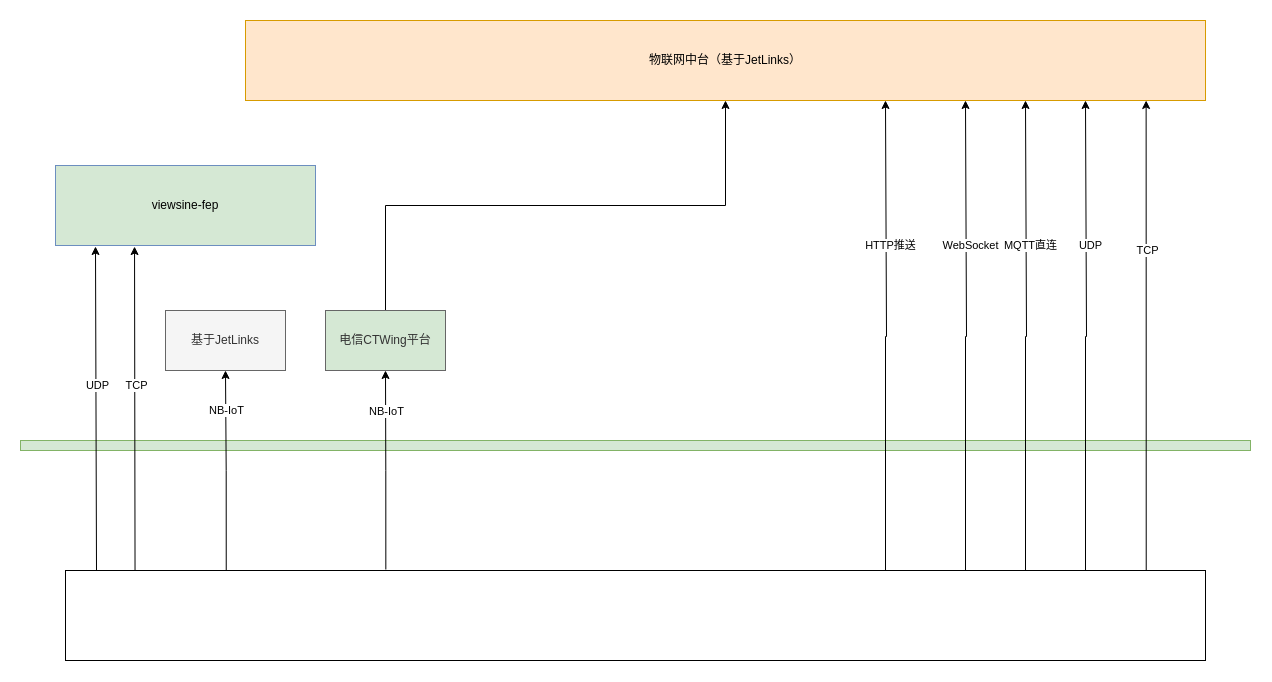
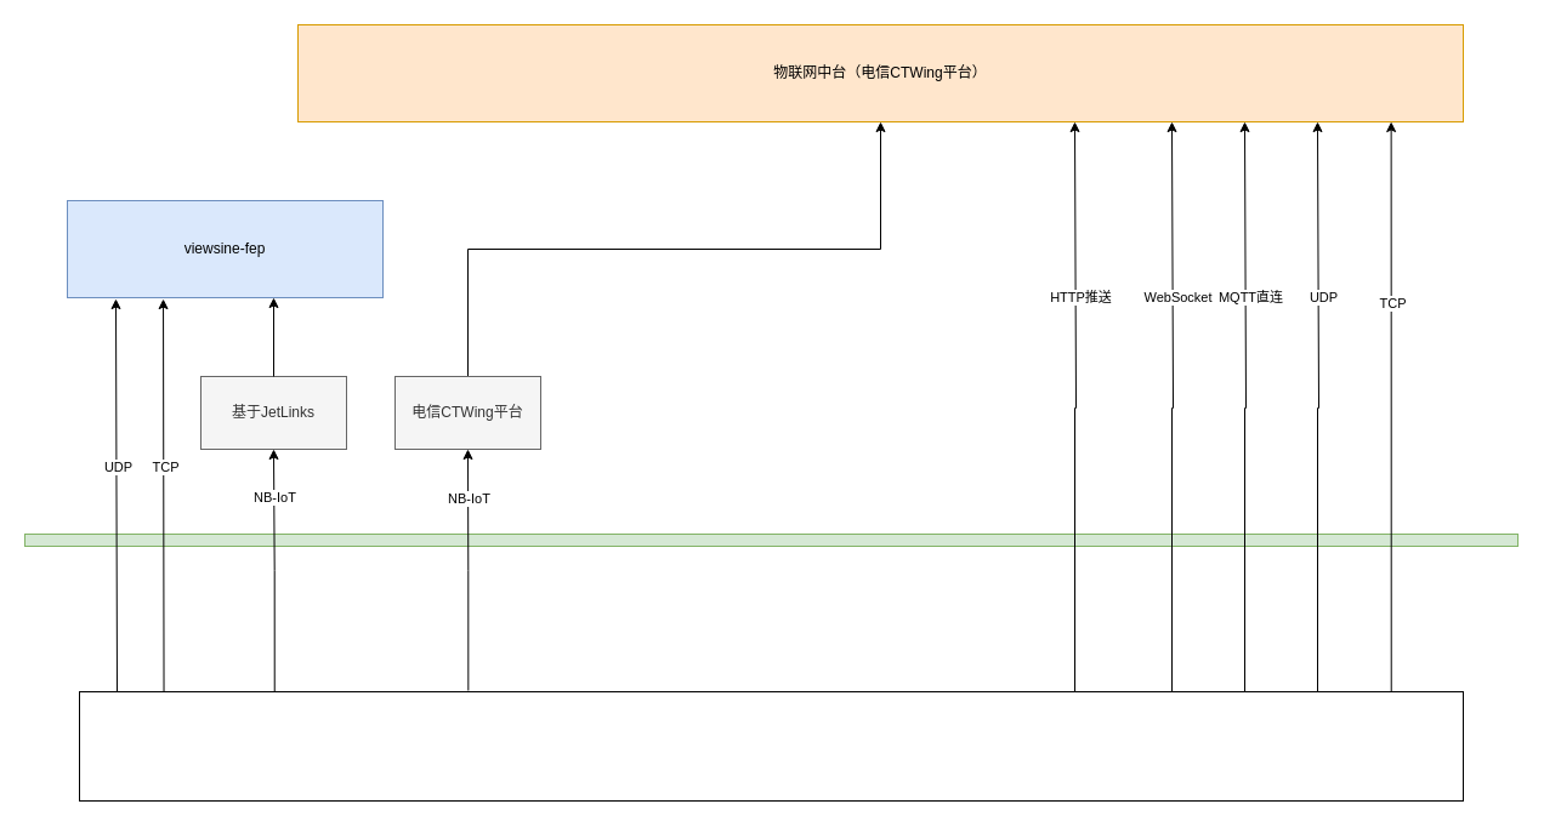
- <mxCell id="13" value="物联网中台（基于JetLinks）" style="rounded=0;whiteSpace=wrap;html=1;fillColor=#ffe6cc;strokeColor=#d79b00;" vertex="1" parent="1"><mxGeometry x="245" y="20" width="960" height="80" as="geometry" /></mxCell>
+ <mxCell id="13" value="物联网中台（电信CTWing平台）" style="rounded=0;whiteSpace=wrap;html=1;fillColor=#ffe6cc;strokeColor=#d79b00;" vertex="1" parent="1"><mxGeometry x="245" y="20" width="960" height="80" as="geometry" /></mxCell>
- <mxCell id="3" value="viewsine-fep" style="rounded=0;whiteSpace=wrap;html=1;fillColor=#d5e8d4;strokeColor=#6c8ebf;" vertex="1" parent="1"><mxGeometry x="55" y="165" width="260" height="80" as="geometry" /></mxCell>
+ <mxCell id="3" value="viewsine-fep" style="rounded=0;whiteSpace=wrap;html=1;fillColor=#dae8fc;strokeColor=#6c8ebf;" vertex="1" parent="1"><mxGeometry x="55" y="165" width="260" height="80" as="geometry" /></mxCell>
+ <mxCell id="12" style="edgeStyle=orthogonalEdgeStyle;rounded=0;orthogonalLoop=1;jettySize=auto;html=1;" edge="1" parent="1" source="6" target="3"><mxGeometry relative="1" as="geometry"><Array as="points"><mxPoint x="225" y="330" /><mxPoint x="205" y="330" /></Array></mxGeometry></mxCell>
- <mxCell id="5" value="电信CTWing平台" style="rounded=0;whiteSpace=wrap;html=1;fillColor=#d5e8d4;fontColor=#333333;strokeColor=#666666;" vertex="1" parent="1"><mxGeometry x="325" y="310" width="120" height="60" as="geometry" /></mxCell>
+ <mxCell id="5" value="电信CTWing平台" style="rounded=0;whiteSpace=wrap;html=1;fillColor=#f5f5f5;fontColor=#333333;strokeColor=#666666;" vertex="1" parent="1"><mxGeometry x="325" y="310" width="120" height="60" as="geometry" /></mxCell>
